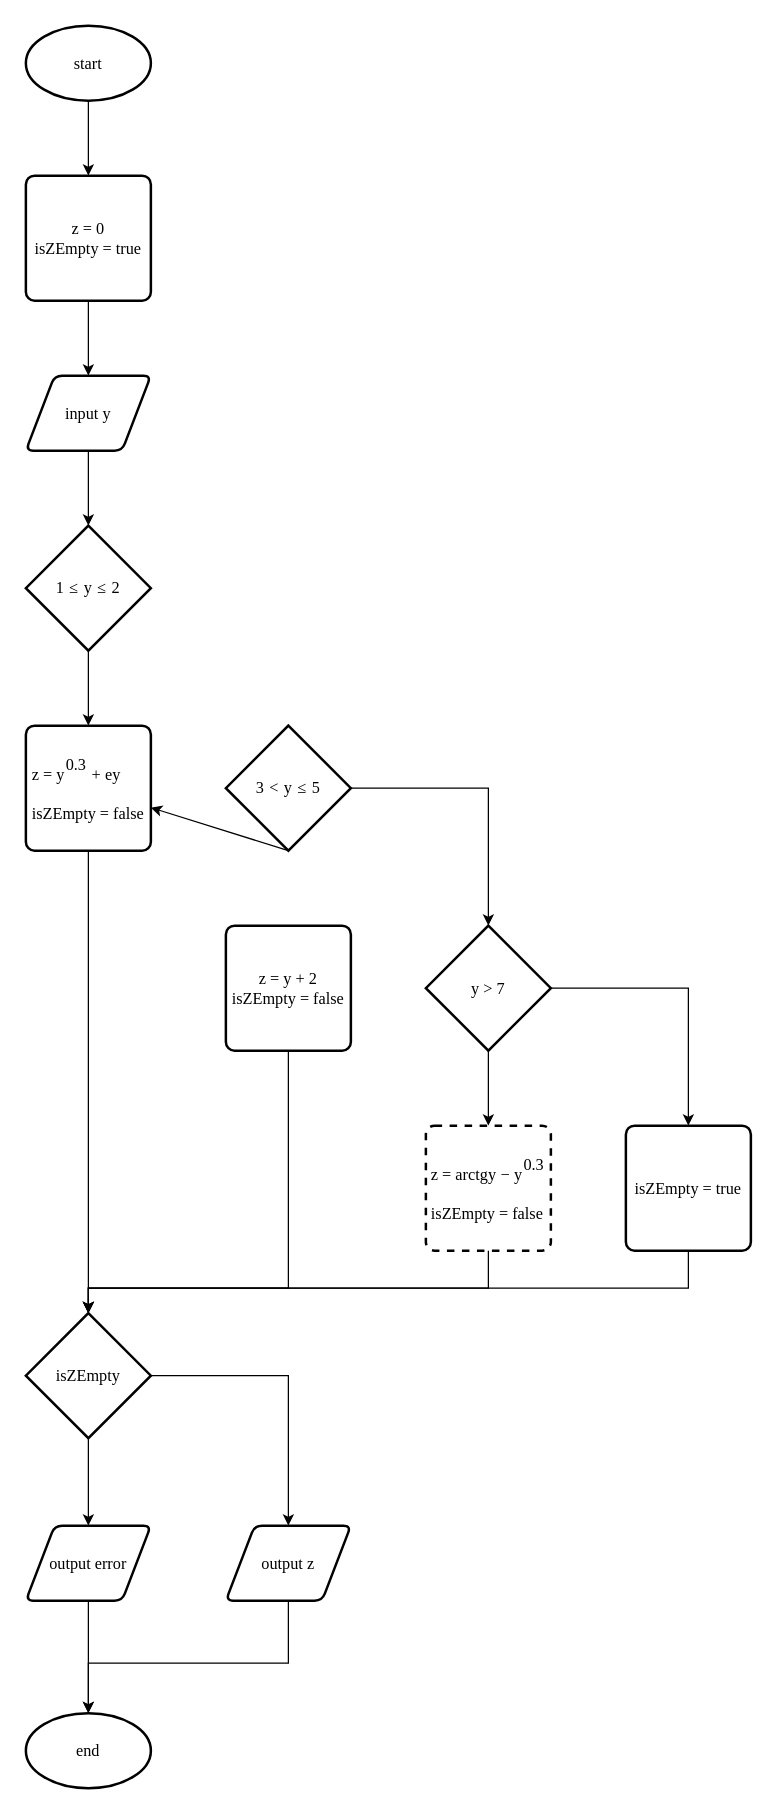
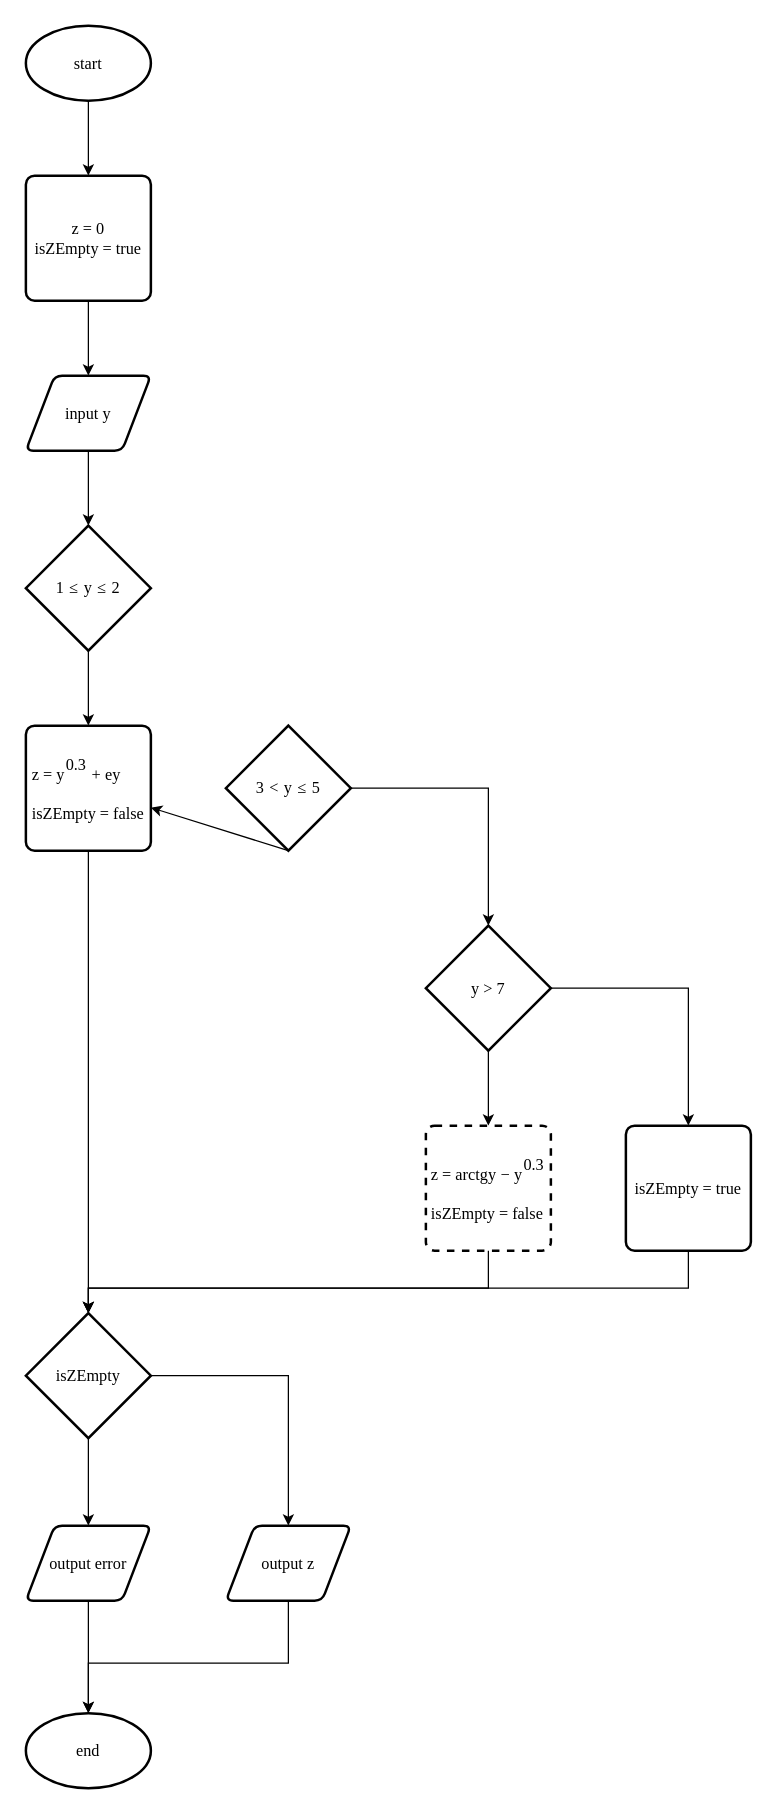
- <mxCell id="8" value="z = y + 2&lt;br style=&quot;font-size: 13px;&quot;&gt;&lt;div style=&quot;font-size: 13px;&quot;&gt;&lt;span style=&quot;font-size: 13px;&quot;&gt;isZEmpty&lt;/span&gt;&amp;nbsp;= false&lt;/div&gt;" style="rounded=1;whiteSpace=wrap;html=1;absoluteArcSize=1;arcSize=14;strokeWidth=2;fontFamily=Times New Roman;fontSize=13;fontColor=#000000;labelBackgroundColor=none;" parent="1" vertex="1"><mxGeometry x="180" y="740" width="100" height="100" as="geometry" /></mxCell>
- <mxCell id="17" value="" style="endArrow=classic;html=1;rounded=0;exitX=0.5;exitY=1;exitDx=0;exitDy=0;entryX=0.5;entryY=0;entryDx=0;entryDy=0;fontFamily=Times New Roman;fontSize=13;fontColor=#000000;labelBackgroundColor=none;entryPerimeter=0;" parent="1" source="8" target="24" edge="1"><mxGeometry width="50" height="50" relative="1" as="geometry"><mxPoint x="280" y="840" as="sourcePoint" /><mxPoint x="70" y="1060" as="targetPoint" /><Array as="points"><mxPoint x="230" y="1030" /><mxPoint x="70" y="1030" /></Array></mxGeometry></mxCell>
